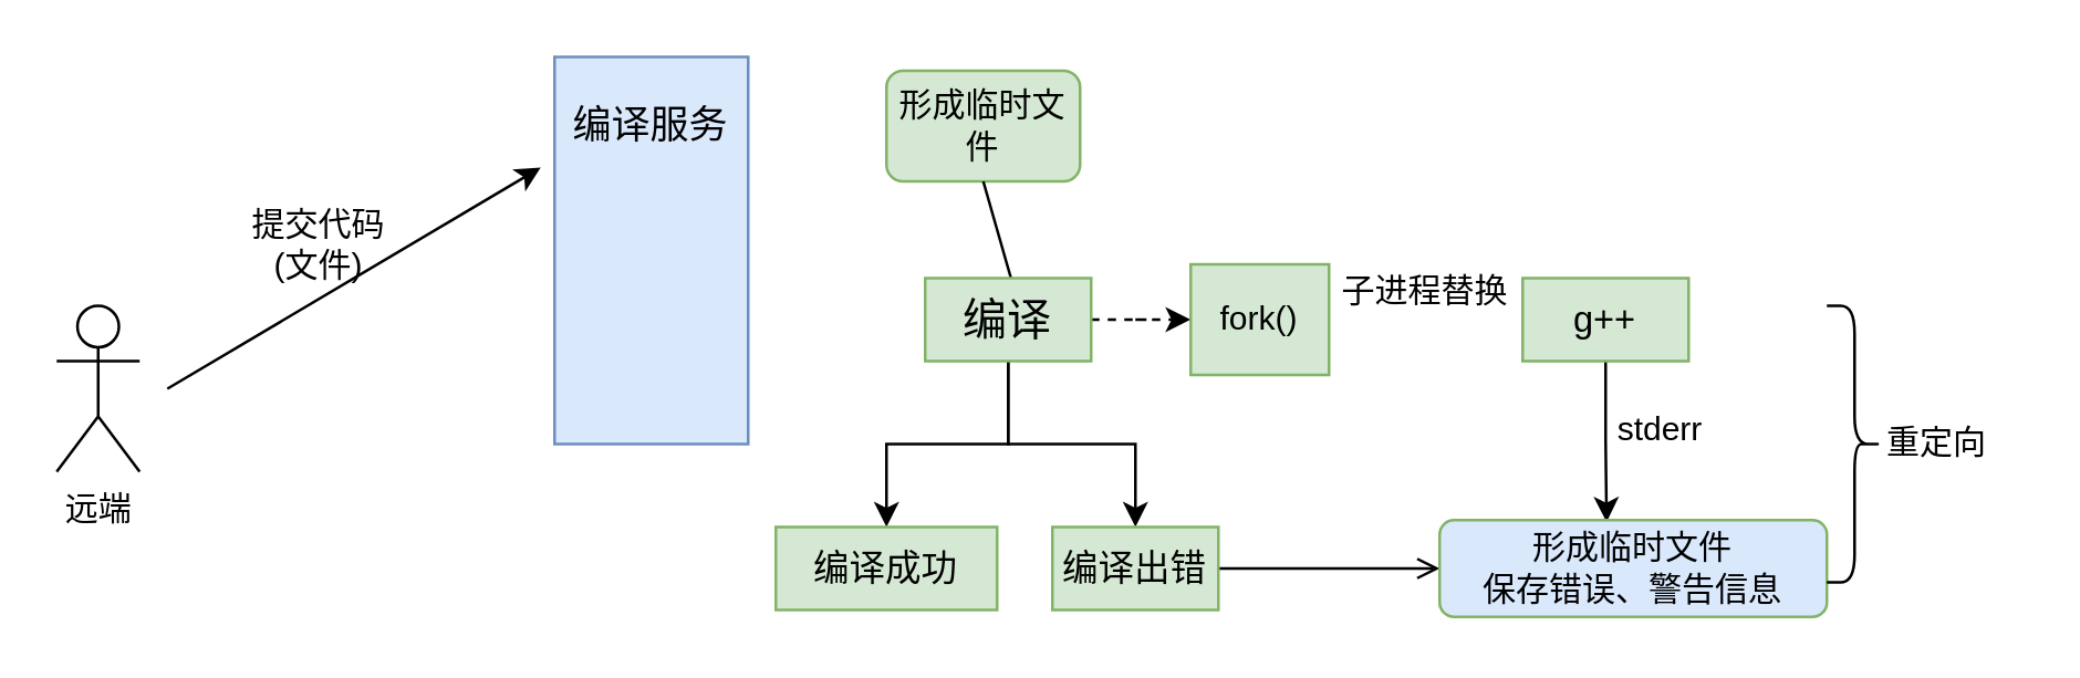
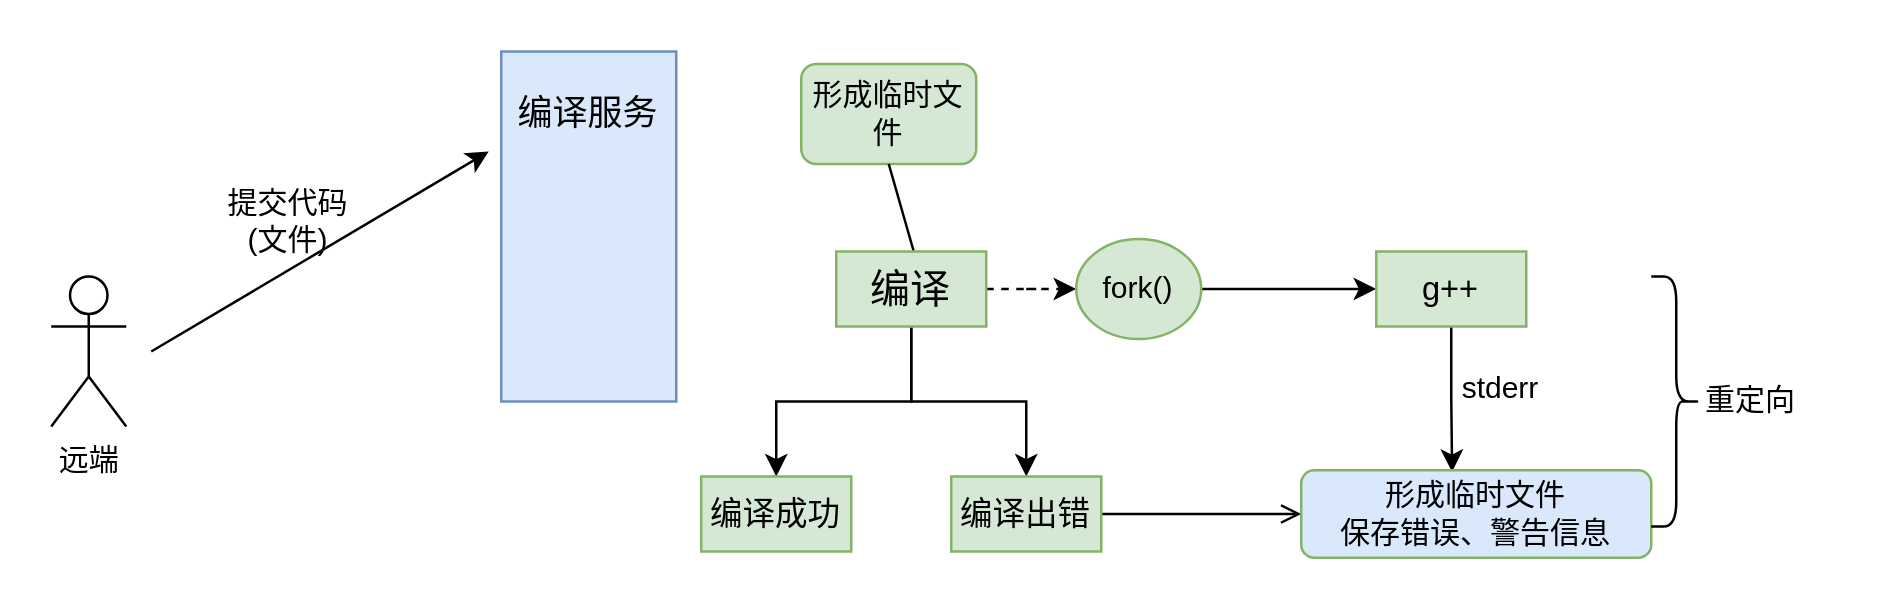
- <mxCell id="20" value="子进程替换" style="text;html=1;strokeColor=none;fillColor=none;align=center;verticalAlign=middle;whiteSpace=wrap;rounded=0;" vertex="1" parent="1"><mxGeometry x="480" y="90" width="70" height="30" as="geometry" /></mxCell>
- <mxCell id="16" value="fork()" style="whiteSpace=wrap;html=1;fillColor=#d5e8d4;strokeColor=#82b366;rounded=0;" vertex="1" parent="1"><mxGeometry x="430" y="95" width="50" height="40" as="geometry" /></mxCell>
+ <mxCell id="16" value="fork()" style="ellipse;whiteSpace=wrap;html=1;fillColor=#d5e8d4;strokeColor=#82b366;" vertex="1" parent="1"><mxGeometry x="430" y="95" width="50" height="40" as="geometry" /></mxCell>
+ <mxCell id="15" style="edgeStyle=orthogonalEdgeStyle;rounded=0;orthogonalLoop=1;jettySize=auto;html=1;exitX=1;exitY=0.5;exitDx=0;exitDy=0;" edge="1" parent="1" source="16" target="19"><mxGeometry relative="1" as="geometry" /></mxCell>
- <mxCell id="17" value="&lt;font style=&quot;font-size: 13px;&quot;&gt;编译成功&lt;/font&gt;" style="text;html=1;strokeColor=#82b366;fillColor=#d5e8d4;align=center;verticalAlign=middle;whiteSpace=wrap;rounded=0;" vertex="1" parent="1"><mxGeometry x="280" y="190" width="80" height="30" as="geometry" /></mxCell>
+ <mxCell id="17" value="&lt;font style=&quot;font-size: 13px;&quot;&gt;编译成功&lt;/font&gt;" style="text;html=1;strokeColor=#82b366;fillColor=#d5e8d4;align=center;verticalAlign=middle;whiteSpace=wrap;rounded=0;" vertex="1" parent="1"><mxGeometry x="280" y="190" width="60" height="30" as="geometry" /></mxCell>
